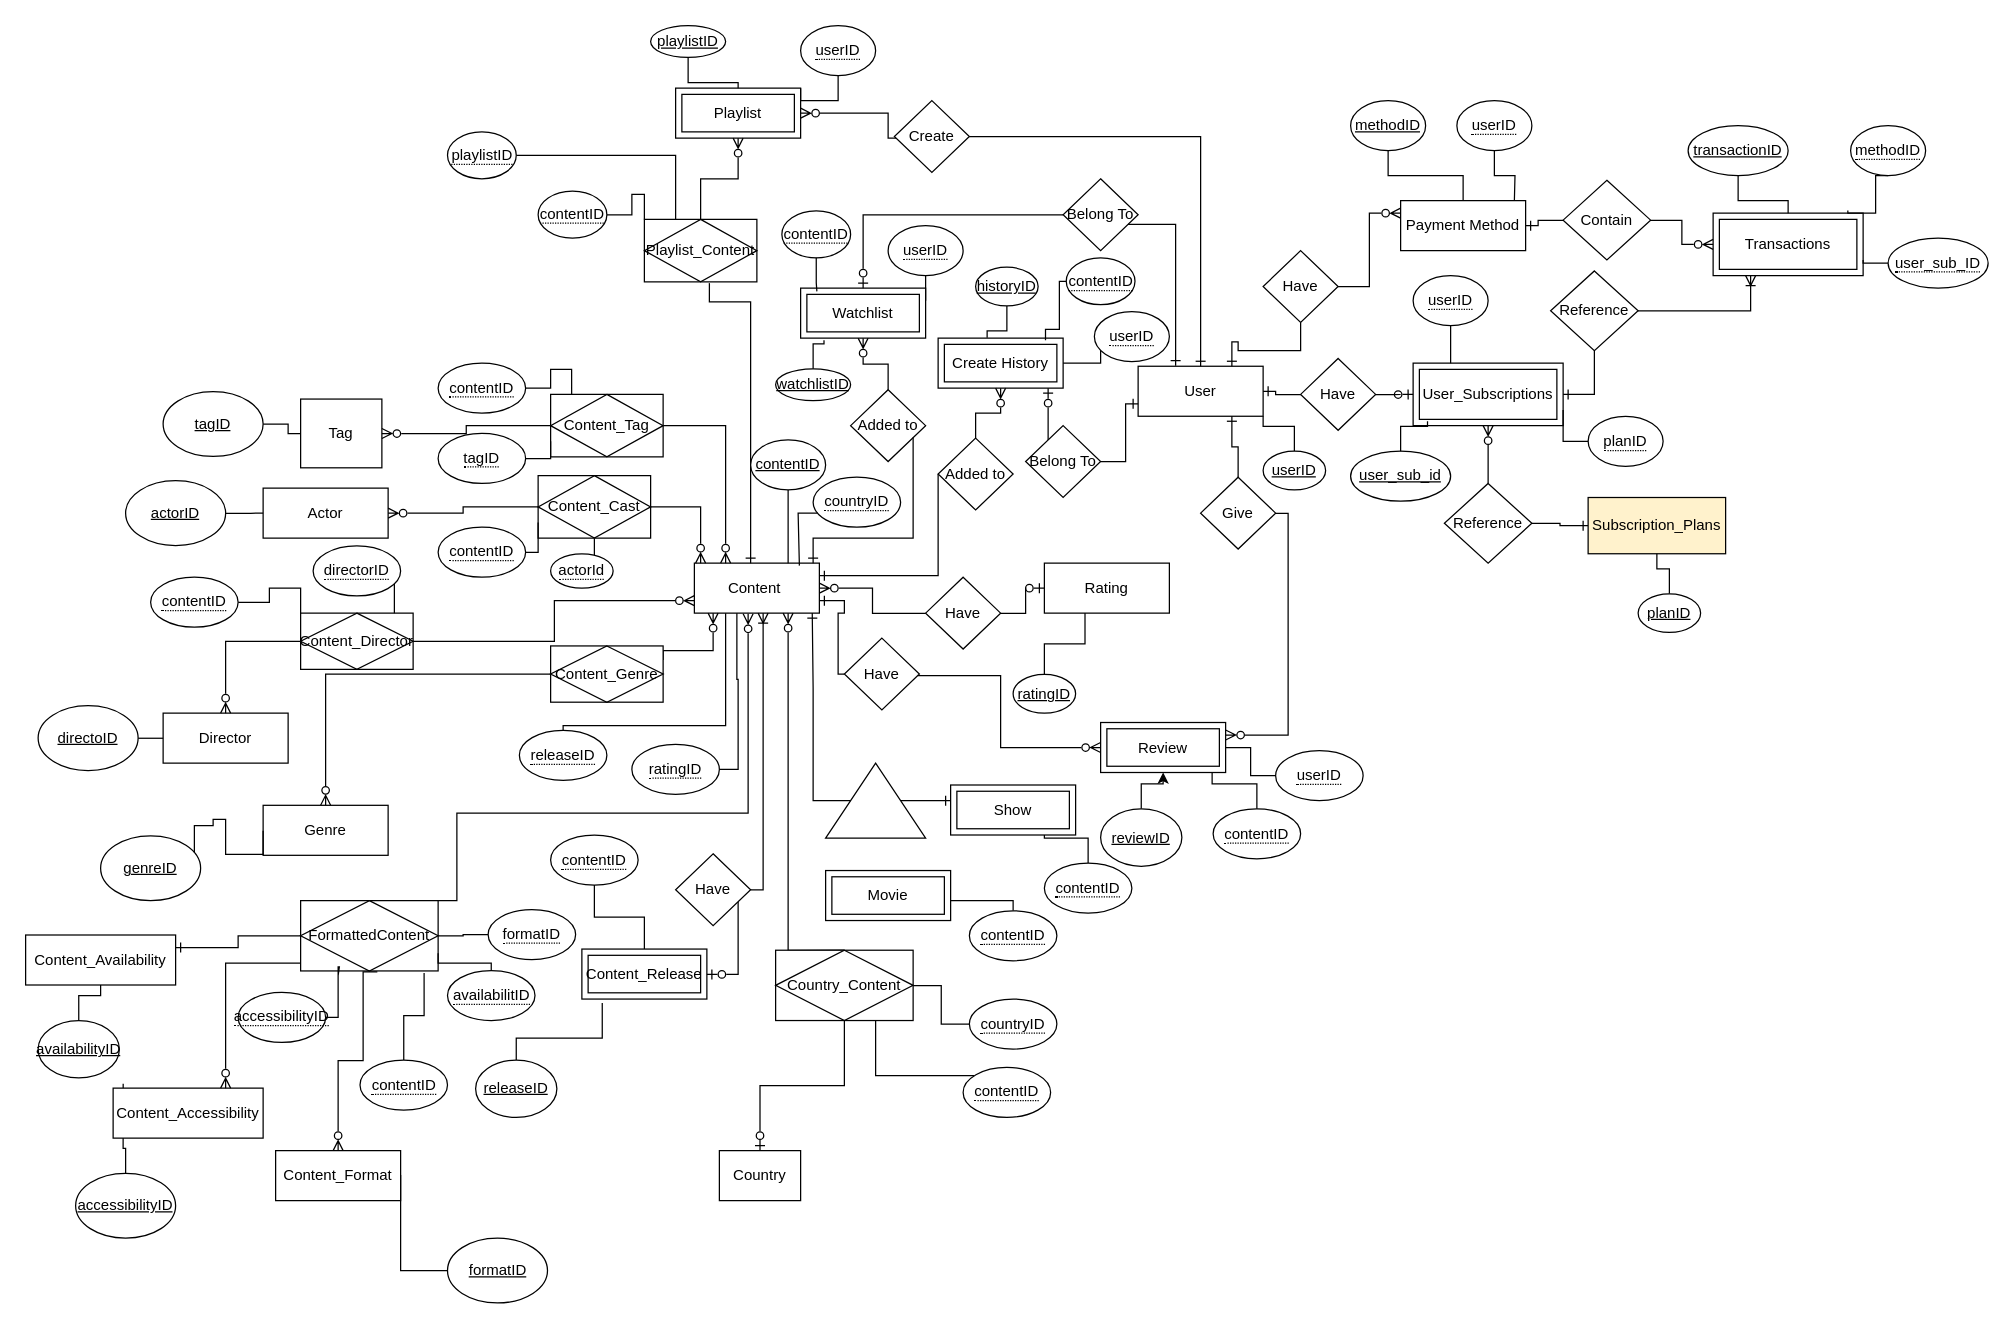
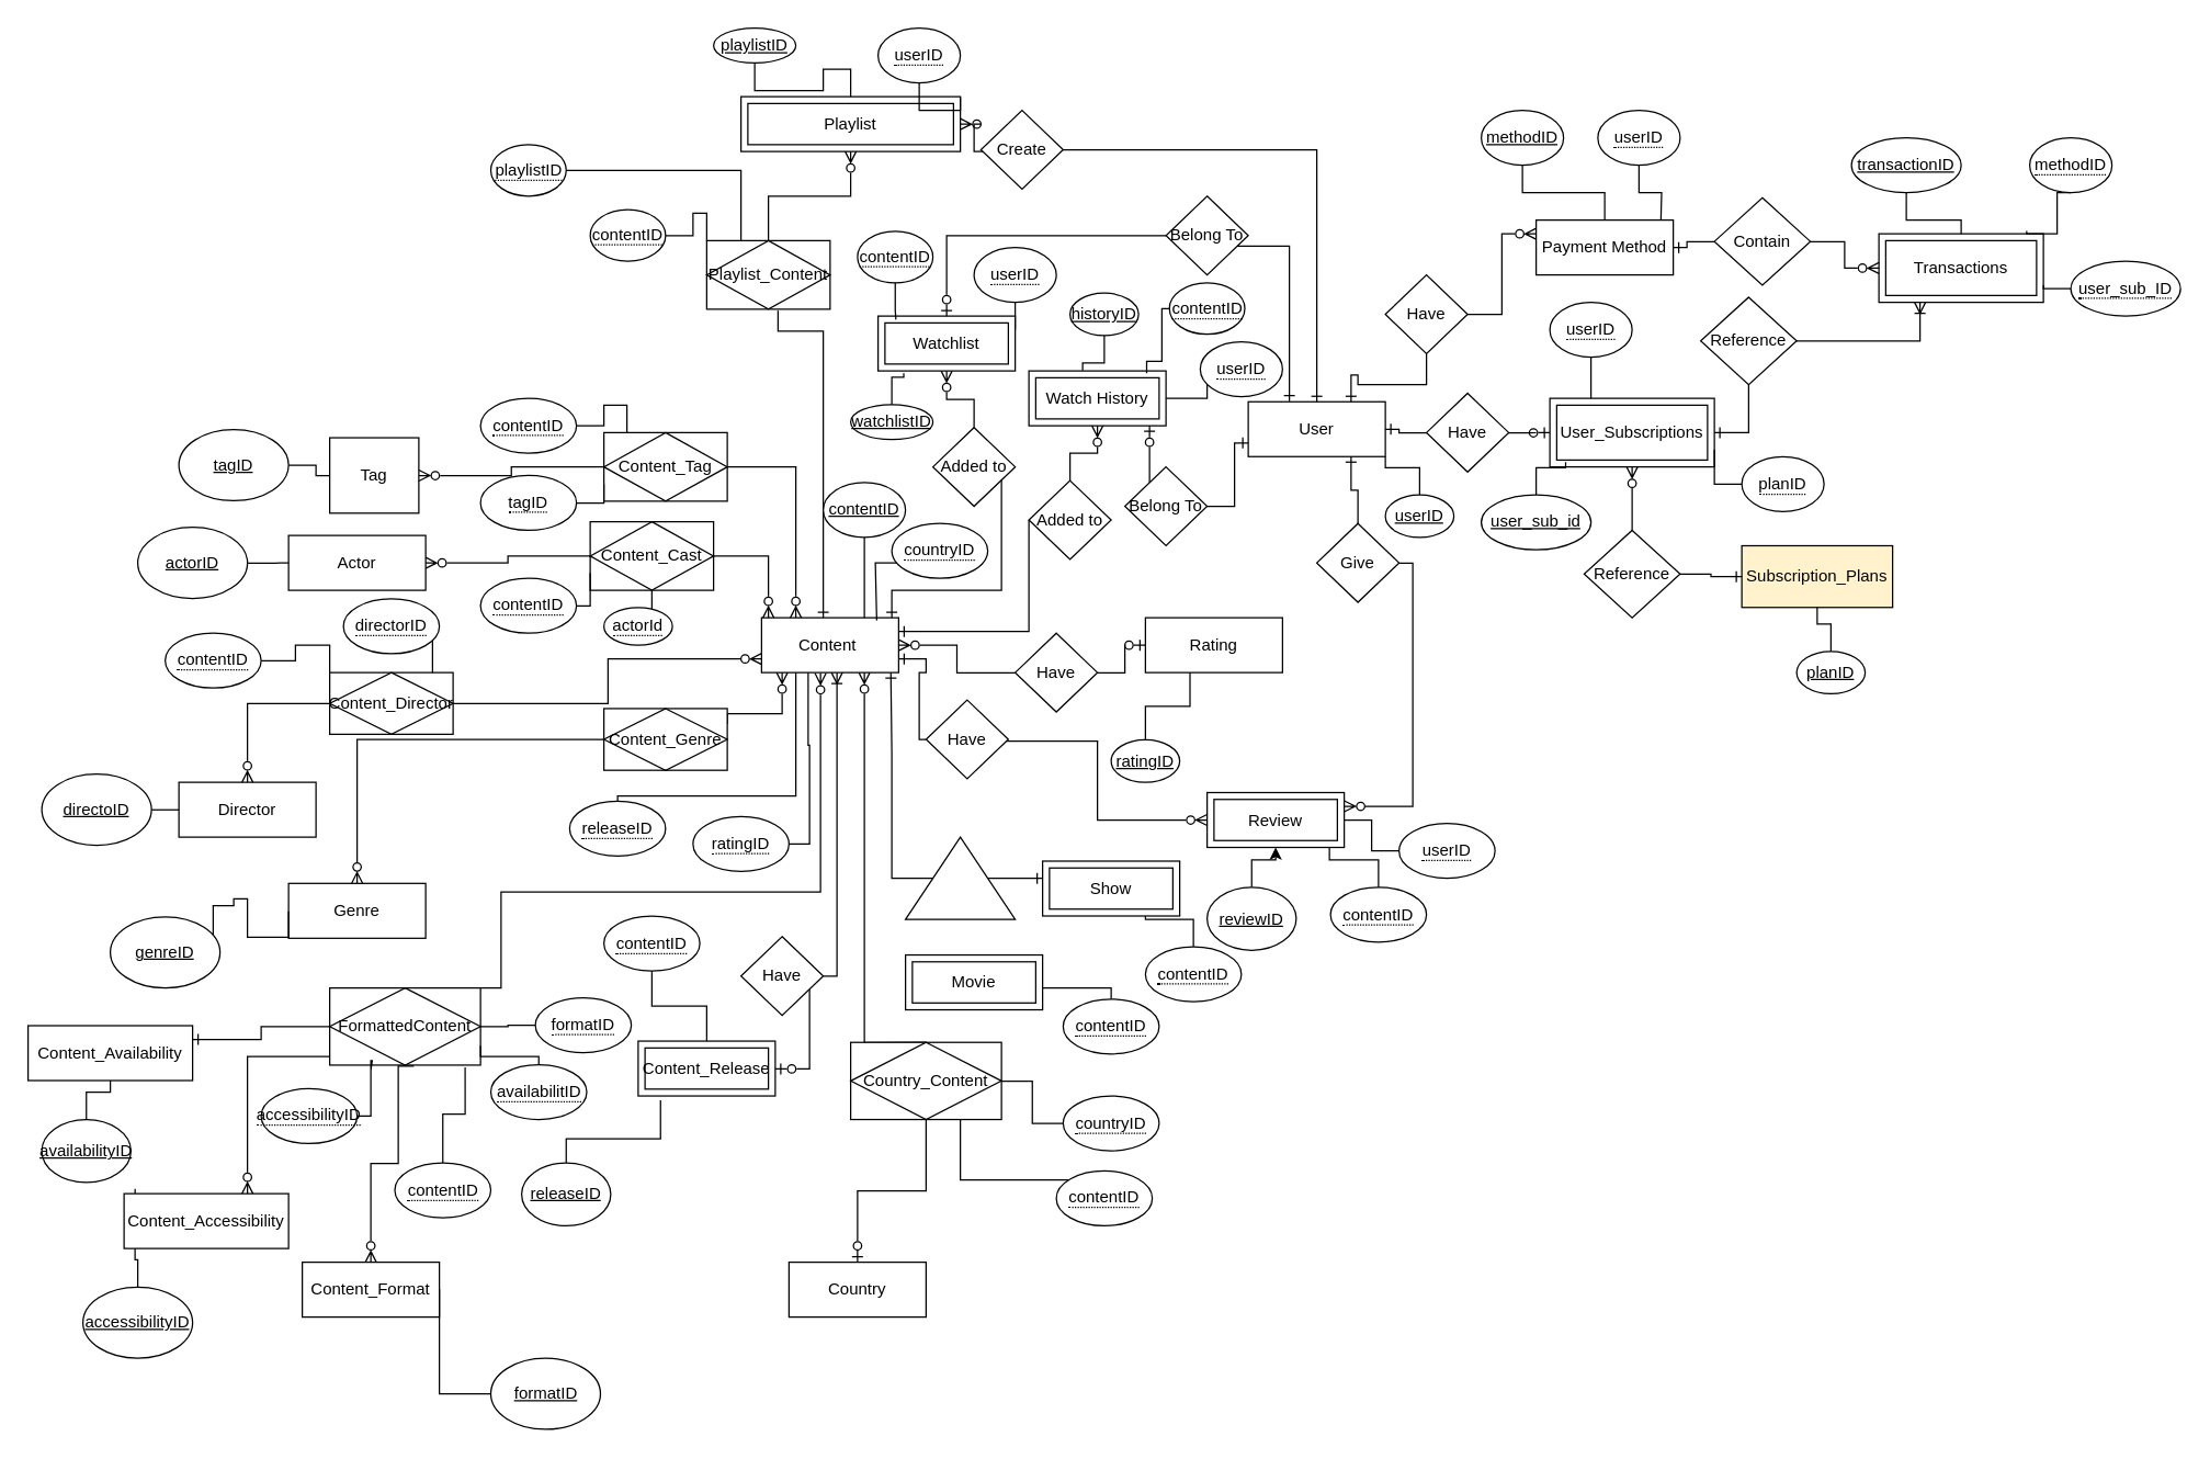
- <mxCell id="22" value="Playlist" style="shape=ext;margin=3;double=1;whiteSpace=wrap;html=1;align=center;" parent="1" vertex="1"><mxGeometry x="540" y="70" width="100" height="40" as="geometry" /></mxCell>
+ <mxCell id="22" value="Playlist" style="shape=ext;margin=3;double=1;whiteSpace=wrap;html=1;align=center;" parent="1" vertex="1"><mxGeometry x="540" y="70" width="160" height="40" as="geometry" /></mxCell>
- <mxCell id="29" value="Create History" style="shape=ext;margin=3;double=1;whiteSpace=wrap;html=1;align=center;" parent="1" vertex="1"><mxGeometry x="750" y="270" width="100" height="40" as="geometry" /></mxCell>
+ <mxCell id="29" value="Watch History" style="shape=ext;margin=3;double=1;whiteSpace=wrap;html=1;align=center;" parent="1" vertex="1"><mxGeometry x="750" y="270" width="100" height="40" as="geometry" /></mxCell>
- <mxCell id="41" value="Country" style="whiteSpace=wrap;html=1;align=center;" parent="1" vertex="1"><mxGeometry x="575" y="920" width="65" height="40" as="geometry" /></mxCell>
+ <mxCell id="41" value="Country" style="whiteSpace=wrap;html=1;align=center;" parent="1" vertex="1"><mxGeometry x="575" y="920" width="100" height="40" as="geometry" /></mxCell>
